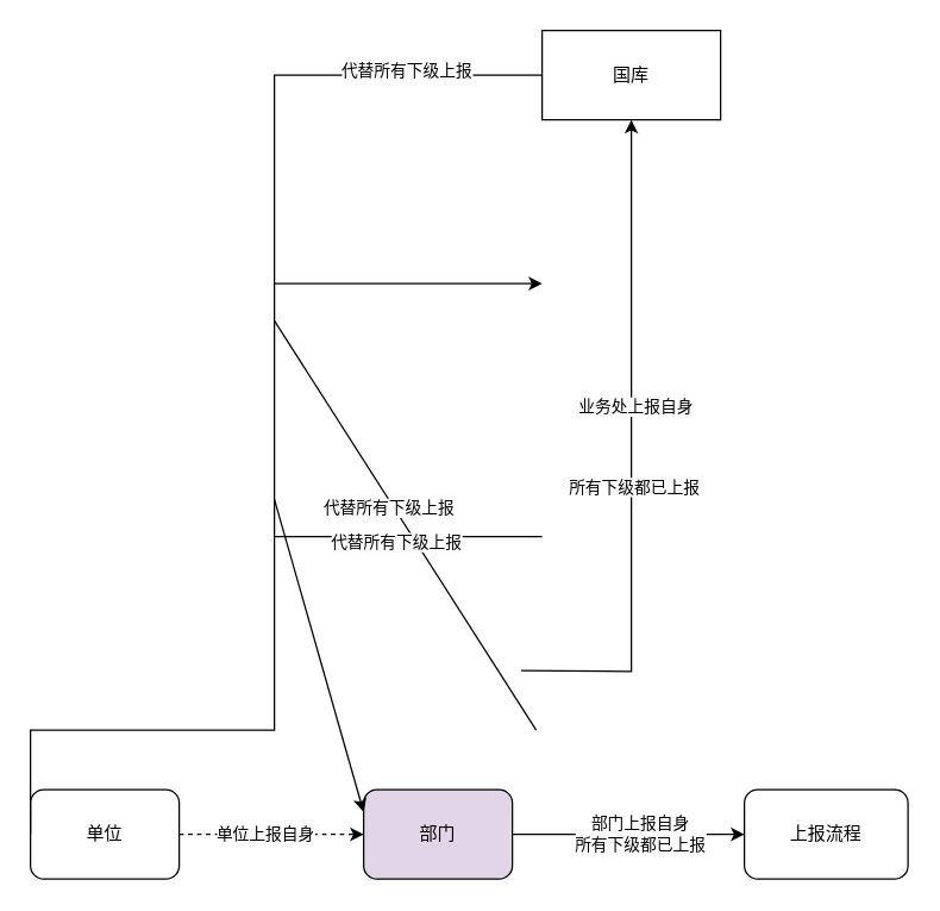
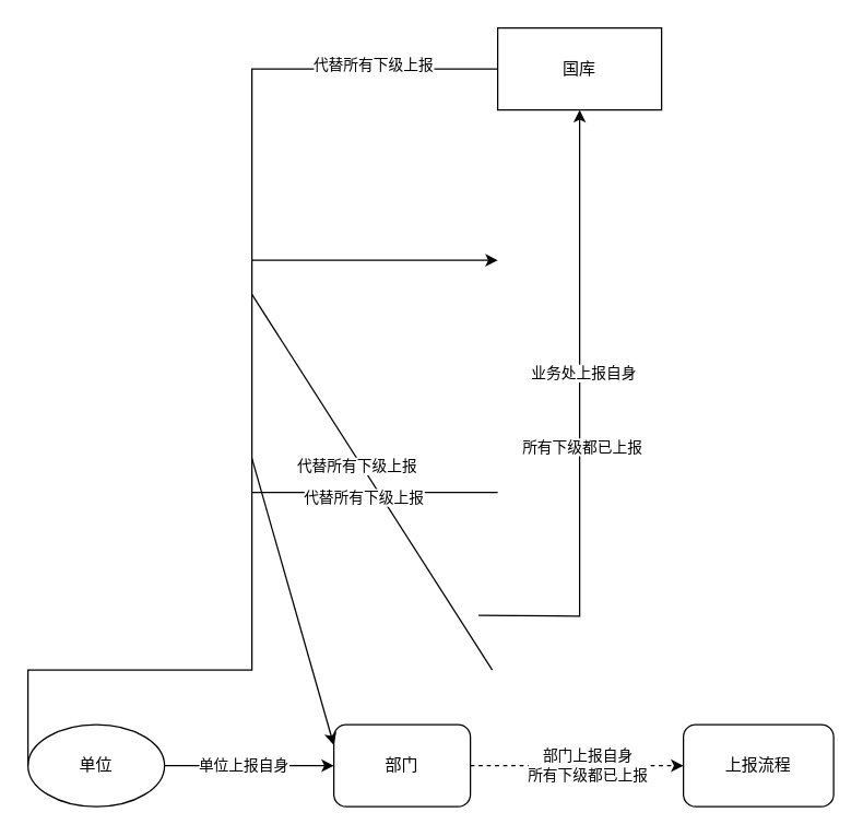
- <mxCell id="3" value="单位" style="rounded=1;whiteSpace=wrap;html=1;" parent="1" vertex="1"><mxGeometry x="20" y="530" width="100" height="60" as="geometry" /></mxCell>
+ <mxCell id="3" value="单位" style="ellipse;whiteSpace=wrap;html=1;" parent="1" vertex="1"><mxGeometry x="20" y="530" width="100" height="60" as="geometry" /></mxCell>
- <mxCell id="14" value="" style="endArrow=classic;html=1;rounded=0;exitX=1;exitY=0.5;exitDx=0;exitDy=0;entryX=0;entryY=0.5;entryDx=0;entryDy=0;dashed=1;" parent="1" source="3" target="6" edge="1"><mxGeometry width="50" height="50" relative="1" as="geometry"><mxPoint x="474" y="370" as="sourcePoint" /><mxPoint x="524" y="320" as="targetPoint" /><Array as="points" /></mxGeometry></mxCell>
+ <mxCell id="14" value="" style="endArrow=classic;html=1;rounded=0;exitX=1;exitY=0.5;exitDx=0;exitDy=0;entryX=0;entryY=0.5;entryDx=0;entryDy=0;" parent="1" source="3" target="6" edge="1"><mxGeometry width="50" height="50" relative="1" as="geometry"><mxPoint x="474" y="370" as="sourcePoint" /><mxPoint x="524" y="320" as="targetPoint" /><Array as="points" /></mxGeometry></mxCell>
- <mxCell id="6" value="部门" style="rounded=1;whiteSpace=wrap;html=1;fillColor=#e1d5e7;" parent="1" vertex="1"><mxGeometry x="244" y="530" width="100" height="60" as="geometry" /></mxCell>
+ <mxCell id="6" value="部门" style="rounded=1;whiteSpace=wrap;html=1;" parent="1" vertex="1"><mxGeometry x="244" y="530" width="100" height="60" as="geometry" /></mxCell>
- <mxCell id="4" value="" style="edgeStyle=orthogonalEdgeStyle;rounded=0;orthogonalLoop=1;jettySize=auto;html=1;entryX=0;entryY=0.5;entryDx=0;entryDy=0;" parent="1" source="6" target="10" edge="1"><mxGeometry relative="1" as="geometry"><mxPoint x="420" y="510" as="targetPoint" /></mxGeometry></mxCell>
+ <mxCell id="4" value="" style="edgeStyle=orthogonalEdgeStyle;rounded=0;orthogonalLoop=1;jettySize=auto;html=1;entryX=0;entryY=0.5;entryDx=0;entryDy=0;dashed=1;" parent="1" source="6" target="10" edge="1"><mxGeometry relative="1" as="geometry"><mxPoint x="420" y="510" as="targetPoint" /></mxGeometry></mxCell>
